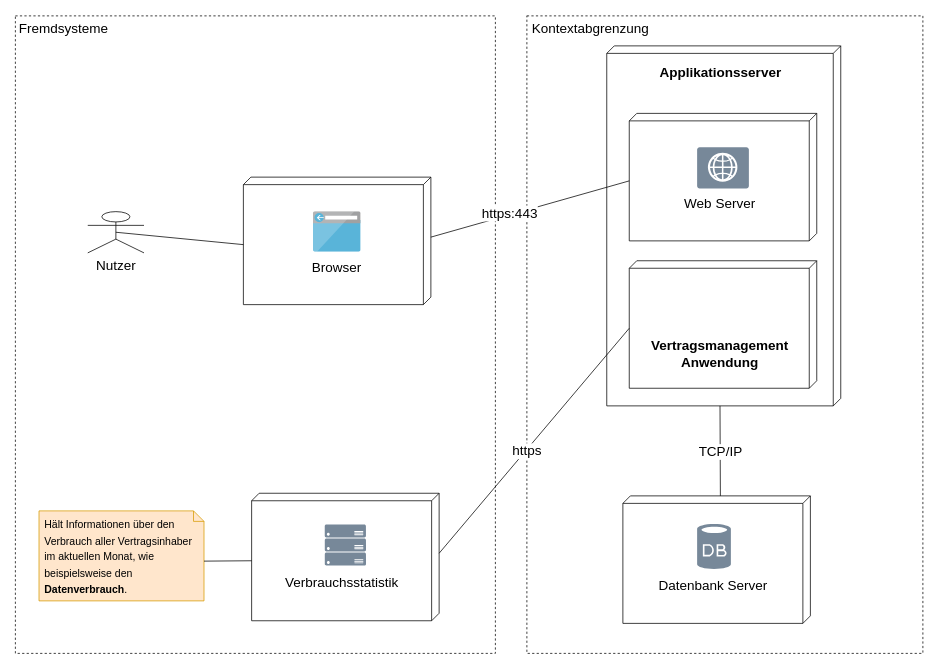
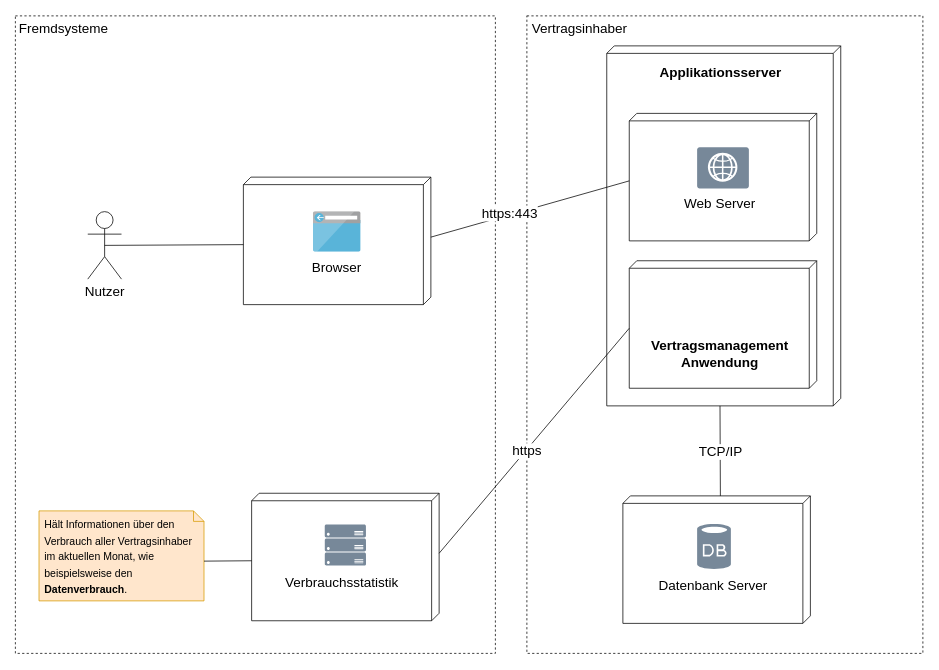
- <mxCell id="2" value="Kontextabgrenzung" style="rounded=0;whiteSpace=wrap;html=1;fillColor=none;fontSize=18;align=left;dashed=1;verticalAlign=top;spacingLeft=5;" vertex="1" parent="1"><mxGeometry x="702" y="20.5" width="528" height="850" as="geometry" /></mxCell>
+ <mxCell id="2" value="Vertragsinhaber" style="rounded=0;whiteSpace=wrap;html=1;fillColor=none;fontSize=18;align=left;dashed=1;verticalAlign=top;spacingLeft=5;" vertex="1" parent="1"><mxGeometry x="702" y="20.5" width="528" height="850" as="geometry" /></mxCell>
- <mxCell id="17" value="Nutzer" style="shape=umlActor;verticalLabelPosition=bottom;labelBackgroundColor=#ffffff;verticalAlign=top;html=1;fillColor=#FFFFFF;fontSize=18;align=center;" vertex="1" parent="1"><mxGeometry x="116.5" y="281.5" width="75" height="55" as="geometry" /></mxCell>
+ <mxCell id="17" value="Nutzer" style="shape=umlActor;verticalLabelPosition=bottom;labelBackgroundColor=#ffffff;verticalAlign=top;html=1;fillColor=#FFFFFF;fontSize=18;align=center;" vertex="1" parent="1"><mxGeometry x="116.5" y="281.5" width="45" height="90" as="geometry" /></mxCell>
